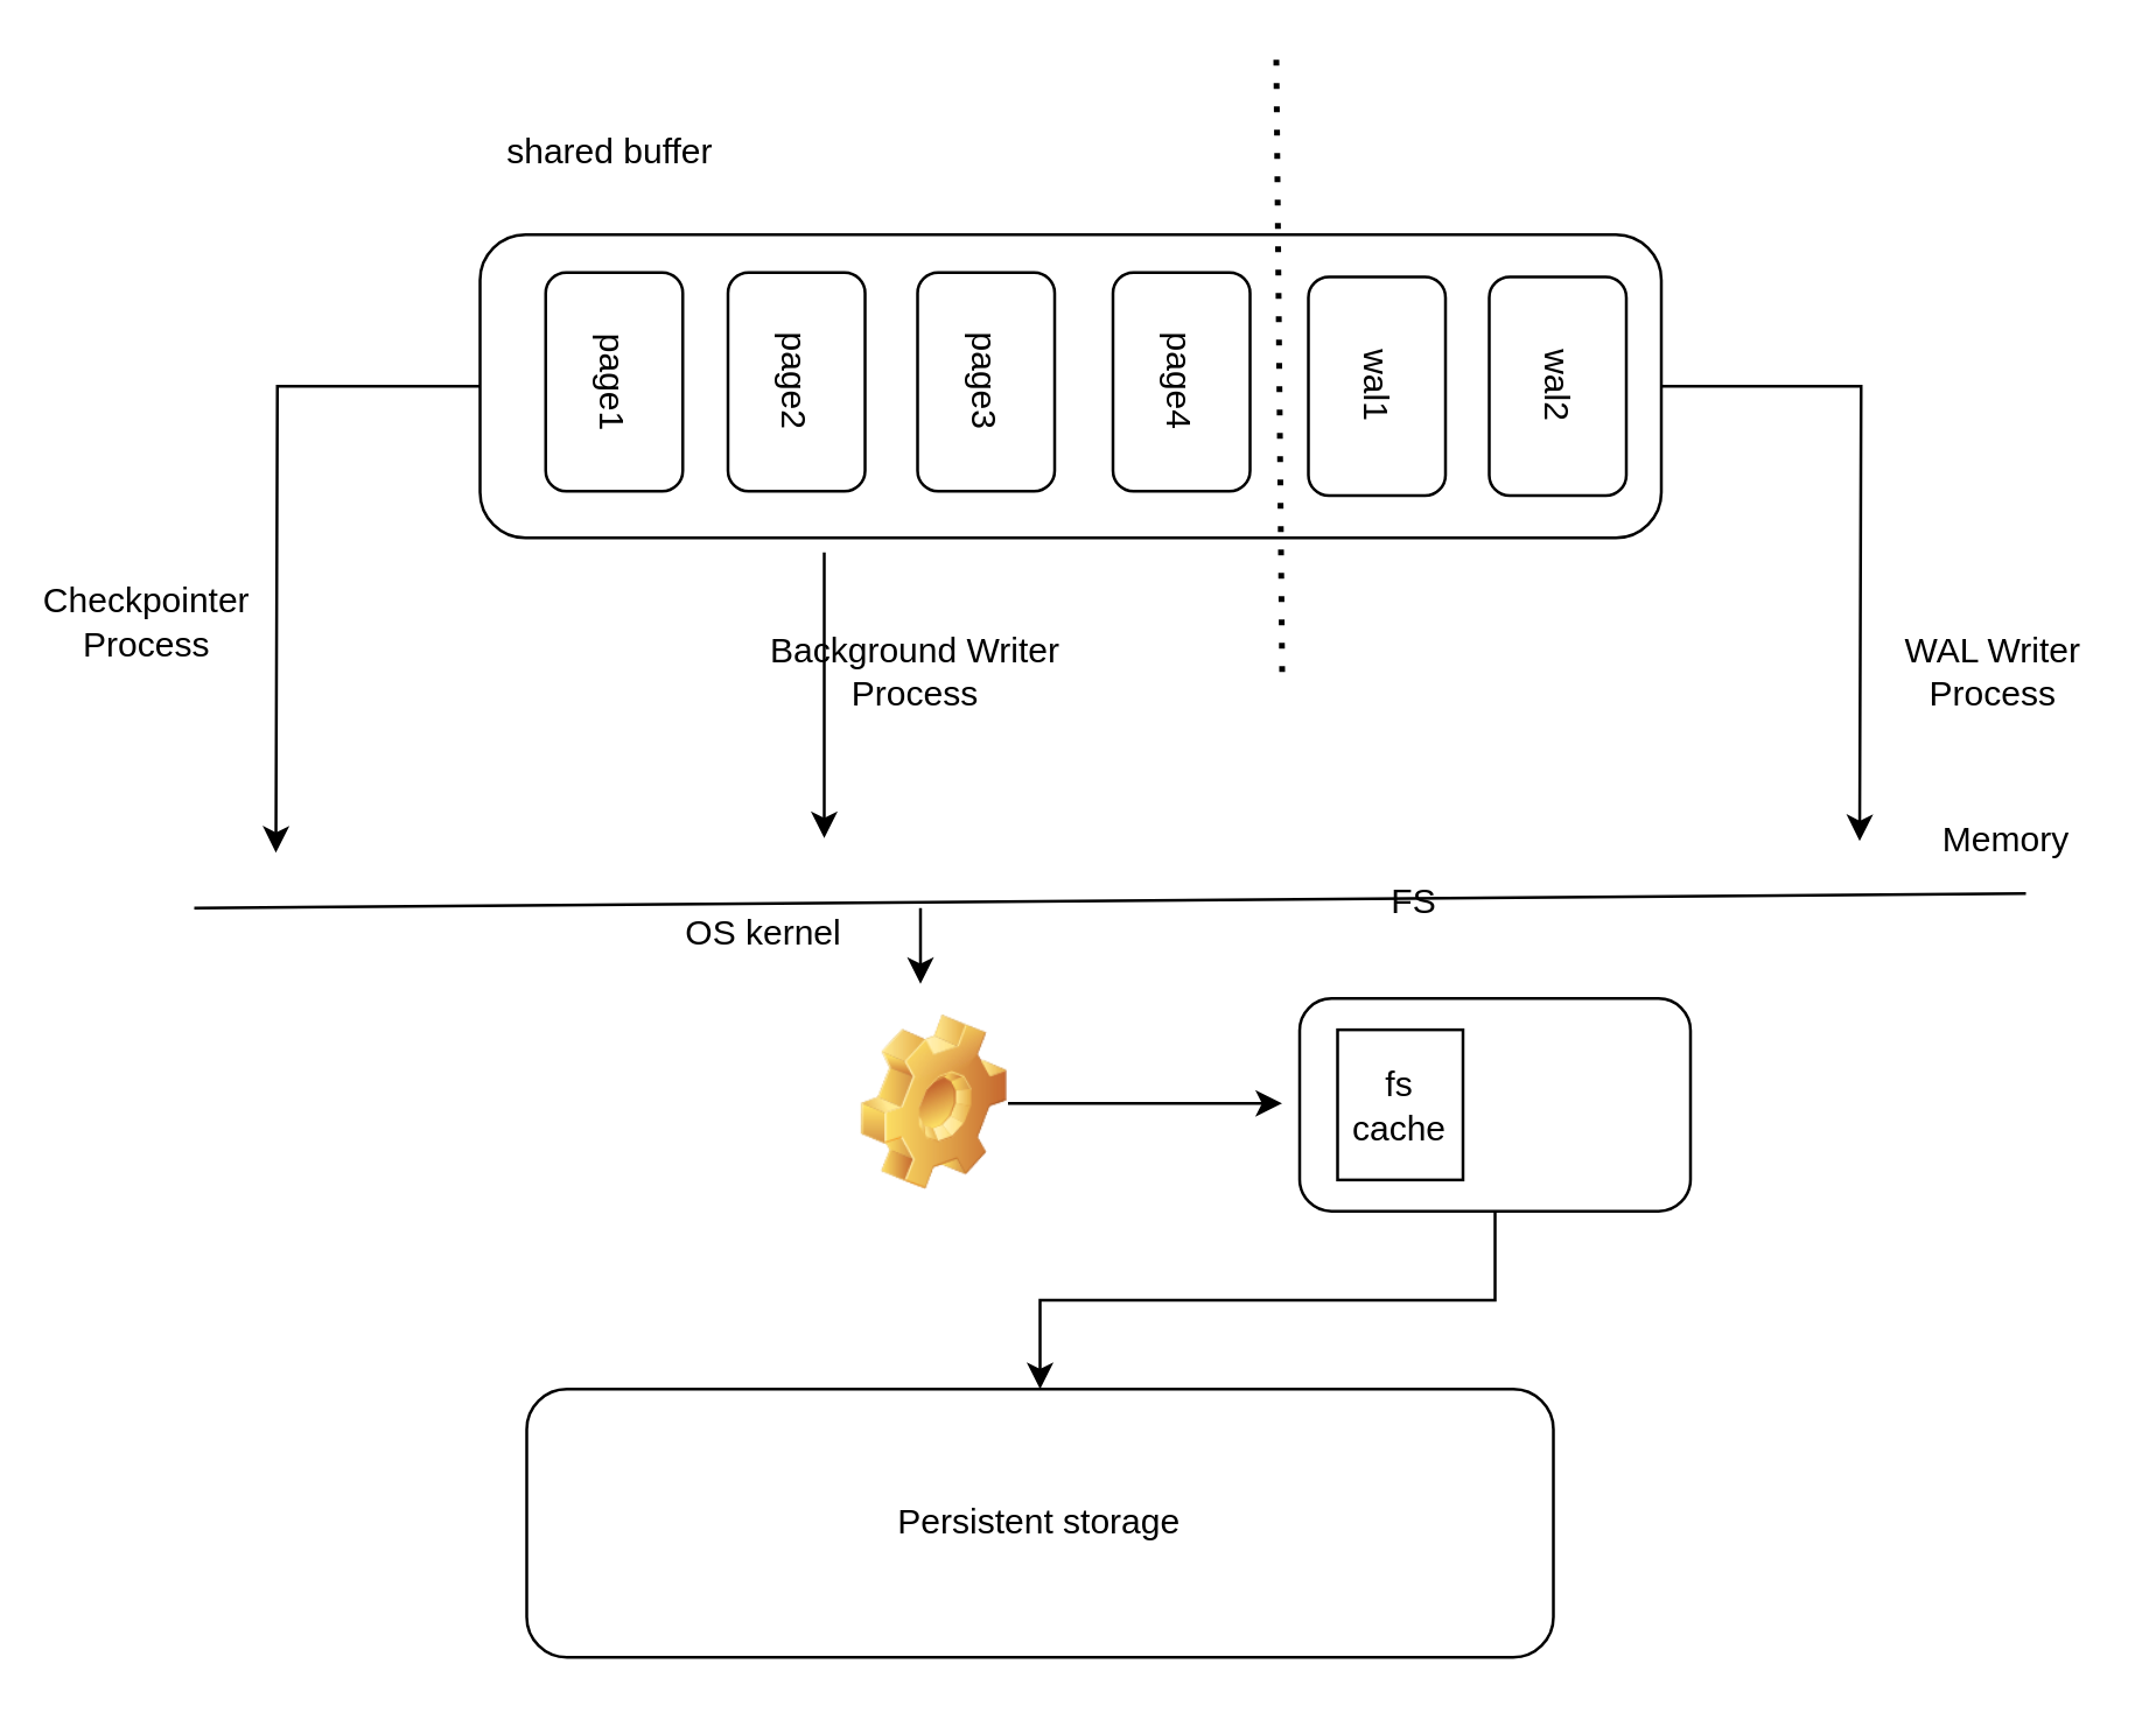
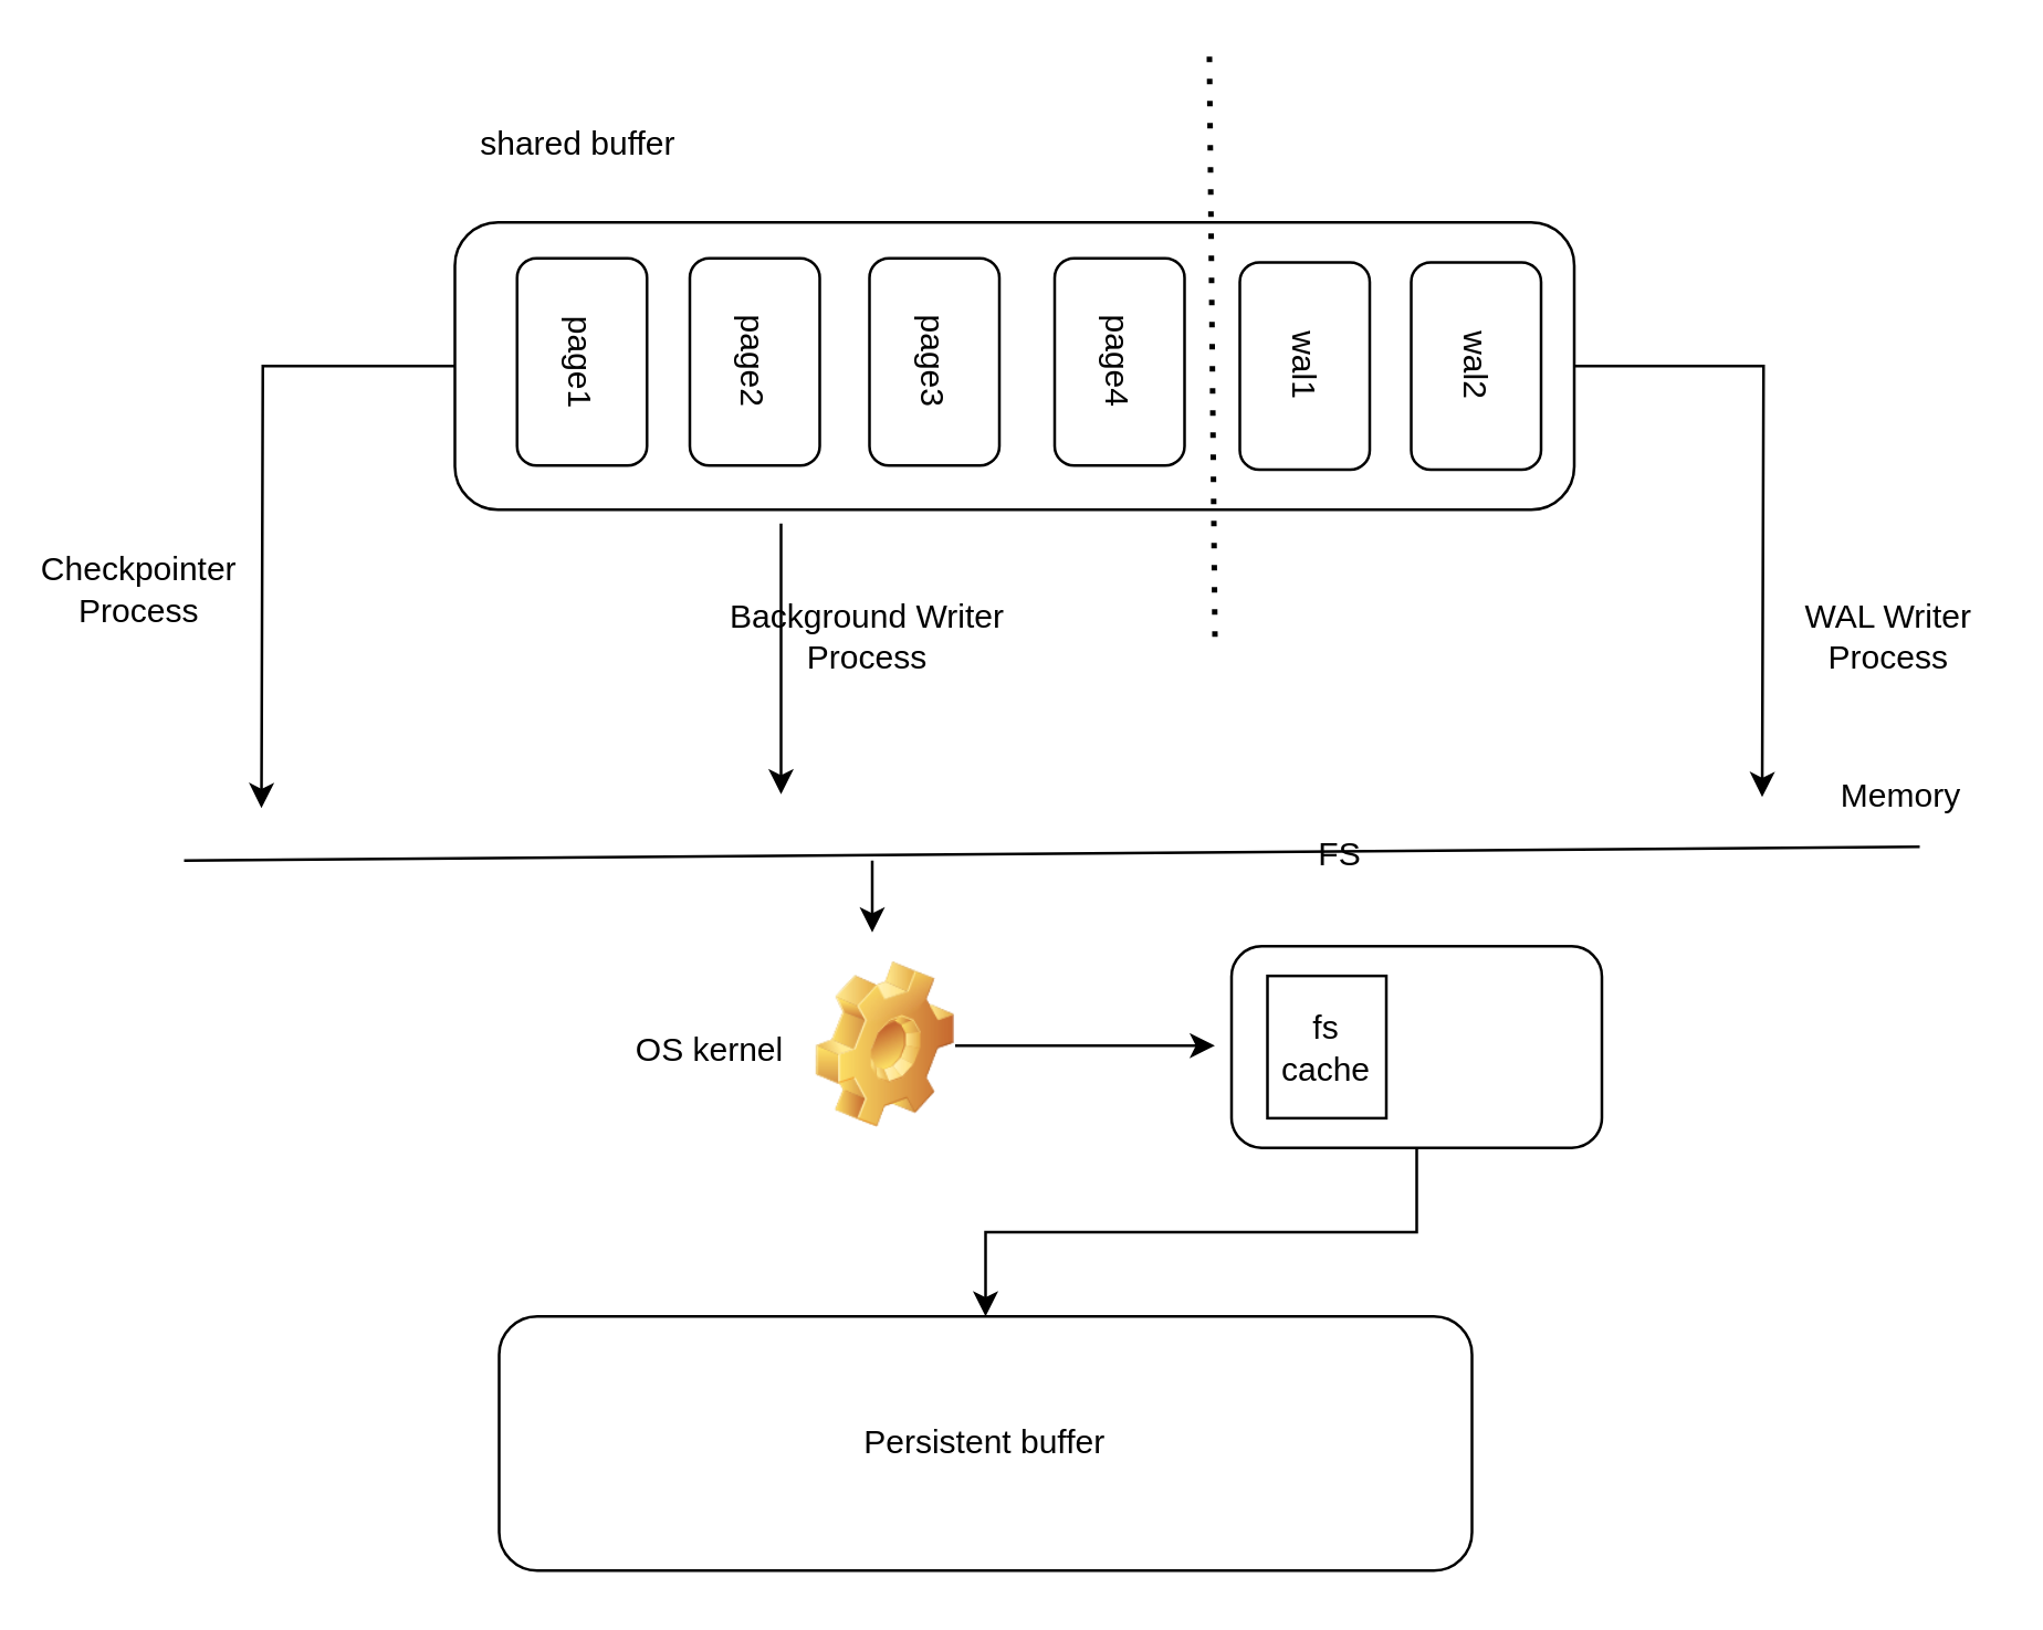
- <mxCell id="5" value="OS kernel" style="text;html=1;align=center;verticalAlign=middle;resizable=0;points=[];autosize=1;strokeColor=none;fillColor=none;" parent="1" vertex="1"><mxGeometry x="225" y="307" width="71" height="26" as="geometry" /></mxCell>
+ <mxCell id="5" value="OS kernel" style="text;html=1;align=center;verticalAlign=middle;resizable=0;points=[];autosize=1;strokeColor=none;fillColor=none;" parent="1" vertex="1"><mxGeometry x="220" y="367" width="71" height="26" as="geometry" /></mxCell>
- <mxCell id="2" value="Persistent storage" style="rounded=1;whiteSpace=wrap;html=1;" parent="1" vertex="1"><mxGeometry x="180" y="476" width="352" height="92" as="geometry" /></mxCell>
+ <mxCell id="2" value="Persistent buffer" style="rounded=1;whiteSpace=wrap;html=1;" parent="1" vertex="1"><mxGeometry x="180" y="476" width="352" height="92" as="geometry" /></mxCell>
